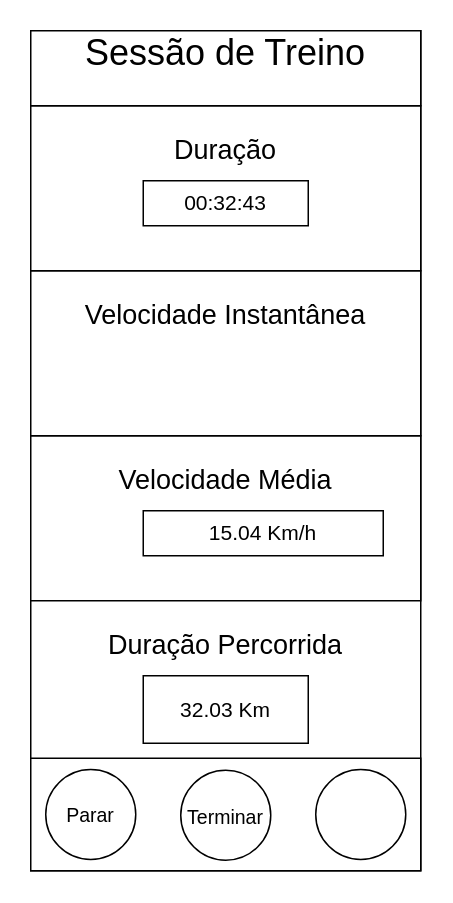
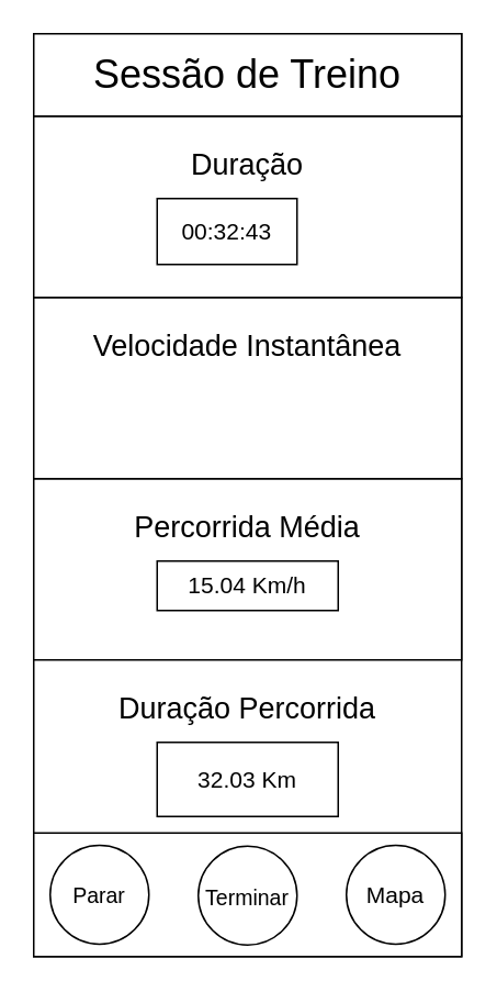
- <mxCell id="7" value="Sessão de Treino" style="text;html=1;strokeColor=none;fillColor=none;align=center;verticalAlign=middle;whiteSpace=wrap;rounded=0;fontSize=24;" parent="1" vertex="1"><mxGeometry x="30" y="25" width="240" height="20" as="geometry" /></mxCell>
+ <mxCell id="7" value="Sessão de Treino" style="text;html=1;strokeColor=none;fillColor=none;align=center;verticalAlign=middle;whiteSpace=wrap;rounded=0;fontSize=24;" parent="1" vertex="1"><mxGeometry x="30" y="35" width="240" height="20" as="geometry" /></mxCell>
- <mxCell id="8" value="&lt;font style=&quot;font-size: 14px&quot;&gt;00:32:43&lt;/font&gt;" style="rounded=0;whiteSpace=wrap;html=1;align=center;" parent="1" vertex="1"><mxGeometry x="95" y="120" width="110" height="30" as="geometry" /></mxCell>
+ <mxCell id="8" value="&lt;font style=&quot;font-size: 14px&quot;&gt;00:32:43&lt;/font&gt;" style="rounded=0;whiteSpace=wrap;html=1;align=center;" parent="1" vertex="1"><mxGeometry x="95" y="120" width="85" height="40" as="geometry" /></mxCell>
- <mxCell id="13" value="&lt;font style=&quot;font-size: 18px&quot;&gt;Velocidade Média&lt;/font&gt;" style="text;html=1;strokeColor=none;fillColor=none;align=center;verticalAlign=middle;whiteSpace=wrap;rounded=0;" vertex="1" parent="1"><mxGeometry x="55" y="310" width="190" height="20" as="geometry" /></mxCell>
+ <mxCell id="13" value="&lt;font style=&quot;font-size: 18px&quot;&gt;Percorrida Média&lt;/font&gt;" style="text;html=1;strokeColor=none;fillColor=none;align=center;verticalAlign=middle;whiteSpace=wrap;rounded=0;" vertex="1" parent="1"><mxGeometry x="55" y="310" width="190" height="20" as="geometry" /></mxCell>
- <mxCell id="12" value="&lt;font style=&quot;font-size: 14px&quot;&gt;15.04 Km/h&lt;/font&gt;" style="rounded=0;whiteSpace=wrap;html=1;align=center;" vertex="1" parent="1"><mxGeometry x="95" y="340" width="160" height="30" as="geometry" /></mxCell>
+ <mxCell id="12" value="&lt;font style=&quot;font-size: 14px&quot;&gt;15.04 Km/h&lt;/font&gt;" style="rounded=0;whiteSpace=wrap;html=1;align=center;" vertex="1" parent="1"><mxGeometry x="95" y="340" width="110" height="30" as="geometry" /></mxCell>
+ <mxCell id="21" value="&lt;span style=&quot;font-size: 14px&quot;&gt;Mapa&lt;/span&gt;" style="text;html=1;strokeColor=none;fillColor=none;align=center;verticalAlign=middle;whiteSpace=wrap;rounded=0;" vertex="1" parent="1"><mxGeometry x="220" y="533" width="40" height="20" as="geometry" /></mxCell>
